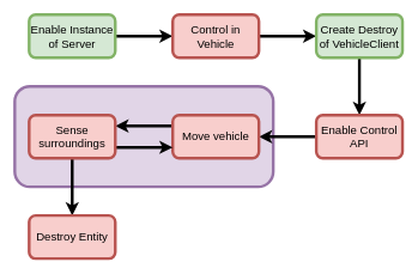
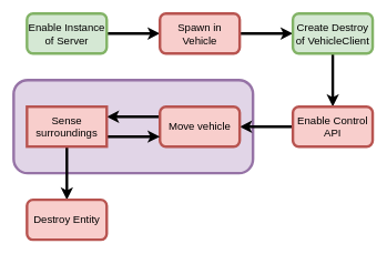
- <mxCell id="6" value="Control in Vehicle" style="whiteSpace=wrap;html=1;rounded=1;fontSize=16;strokeWidth=4;fillColor=#f8cecc;strokeColor=#b85450;" vertex="1" parent="1"><mxGeometry x="240" y="20" width="120" height="60" as="geometry" /></mxCell>
+ <mxCell id="6" value="Spawn in Vehicle" style="whiteSpace=wrap;html=1;rounded=1;fontSize=16;strokeWidth=4;fillColor=#f8cecc;strokeColor=#b85450;" vertex="1" parent="1"><mxGeometry x="240" y="20" width="120" height="60" as="geometry" /></mxCell>
- <mxCell id="15" value="Sense surroundings" style="whiteSpace=wrap;html=1;rounded=1;fontSize=16;strokeWidth=4;fillColor=#f8cecc;strokeColor=#b85450;" vertex="1" parent="1"><mxGeometry x="40" y="160" width="120" height="60" as="geometry" /></mxCell>
+ <mxCell id="15" value="Sense surroundings" style="whiteSpace=wrap;html=1;fontSize=16;strokeWidth=4;fillColor=#f8cecc;strokeColor=#b85450;rounded=0;" vertex="1" parent="1"><mxGeometry x="40" y="160" width="120" height="60" as="geometry" /></mxCell>
